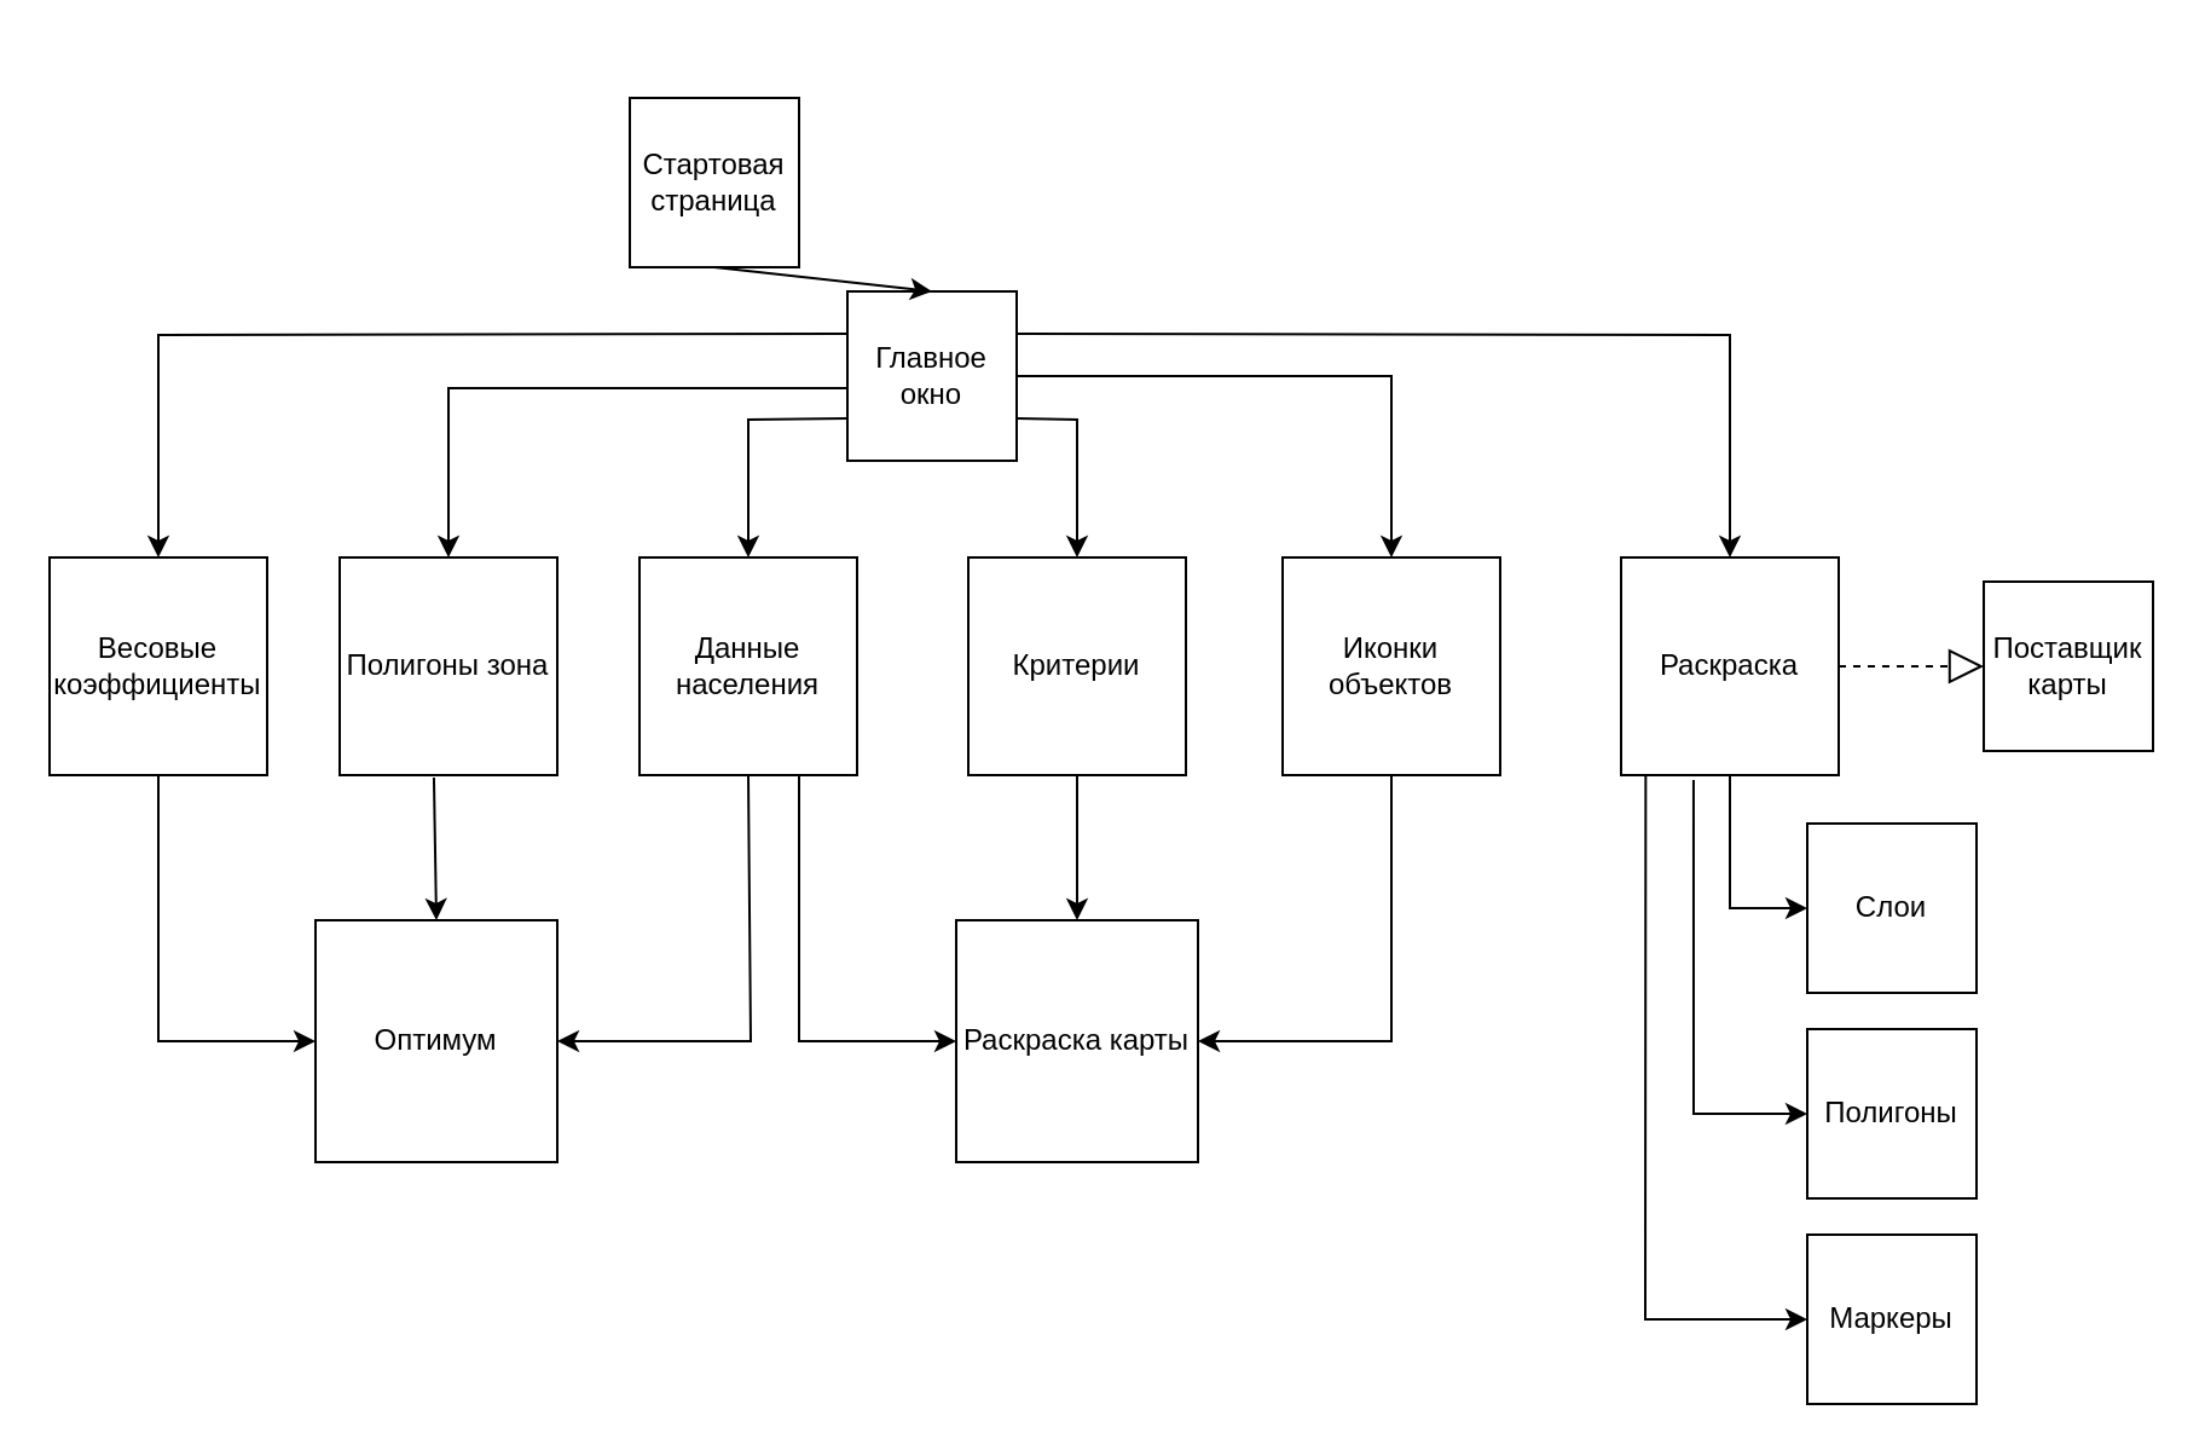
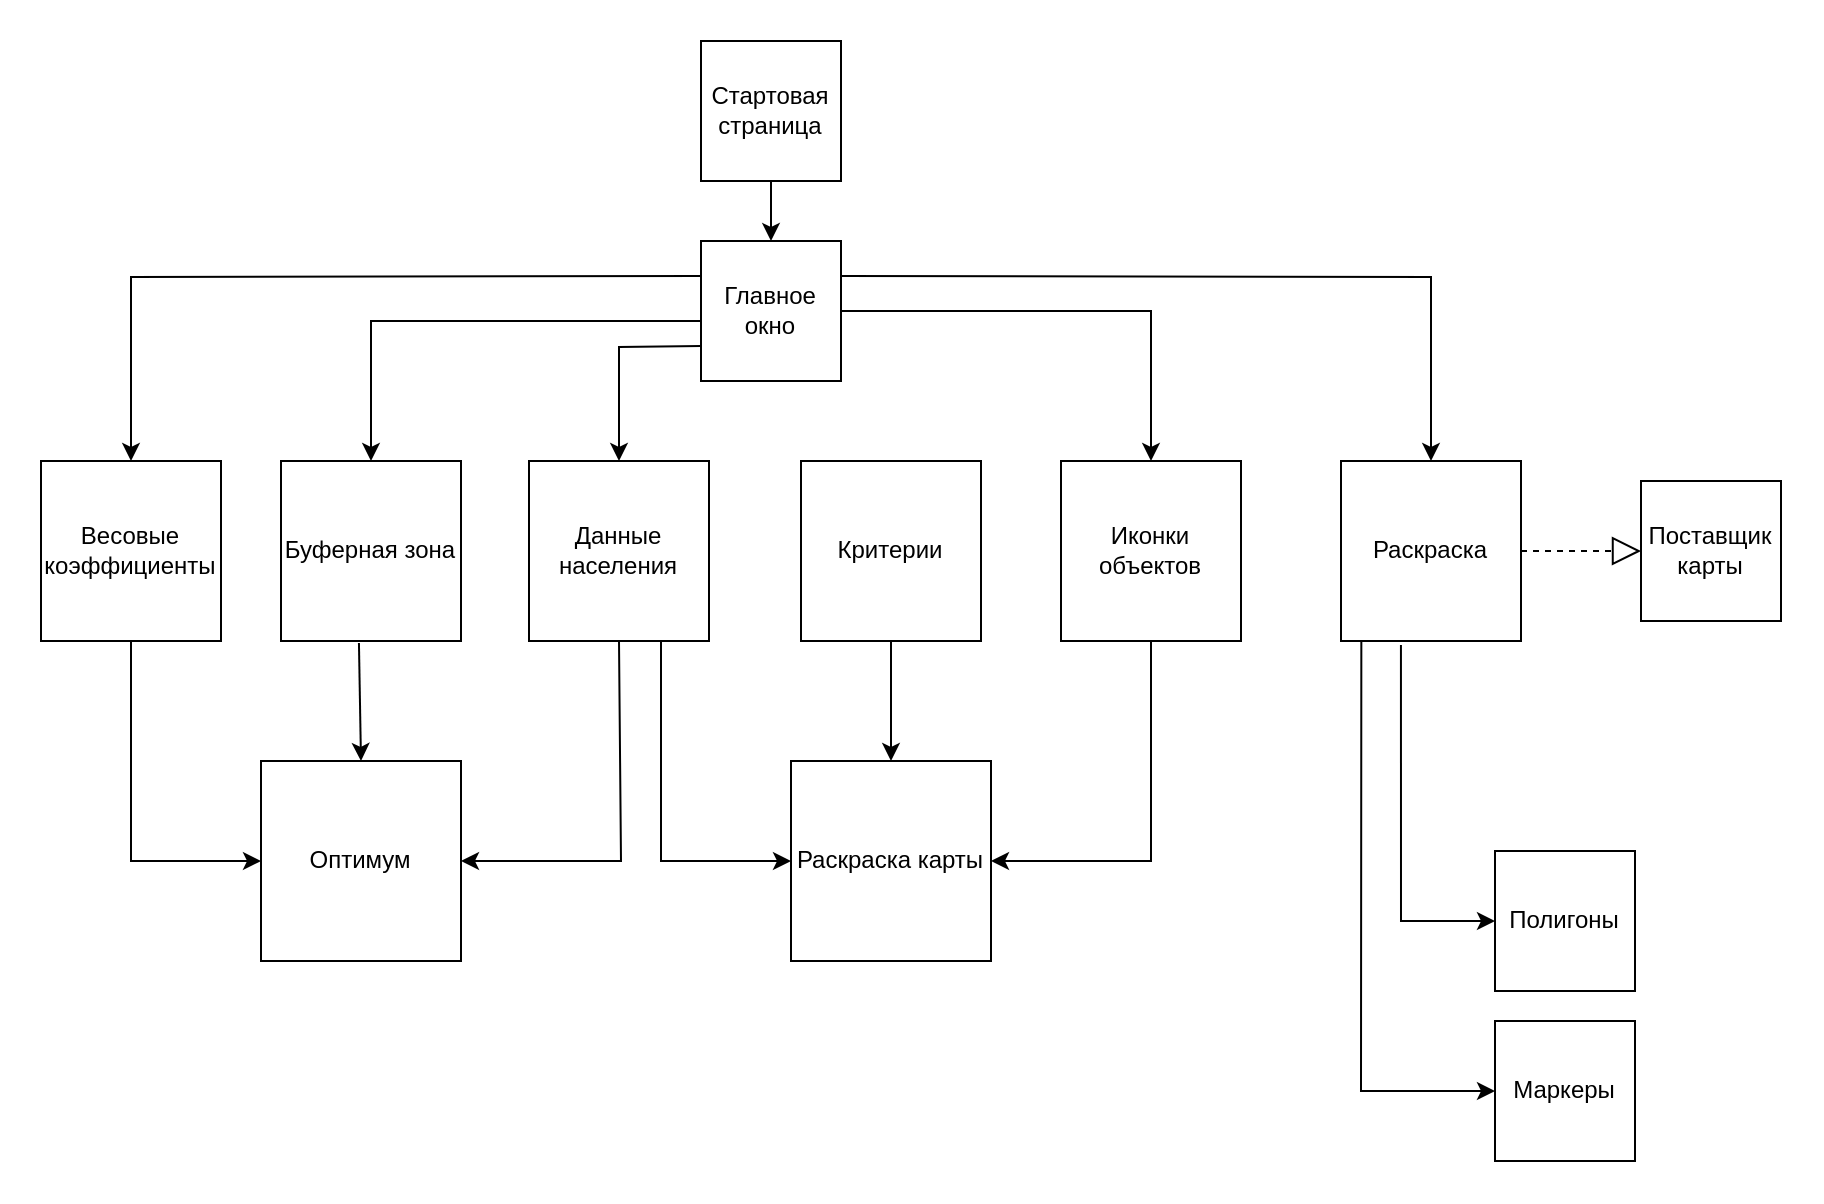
- <mxCell id="2" value="Стартовая страница" style="whiteSpace=wrap;html=1;aspect=fixed;" vertex="1" parent="1"><mxGeometry x="260" y="40" width="70" height="70" as="geometry" /></mxCell>
+ <mxCell id="2" value="Стартовая страница" style="whiteSpace=wrap;html=1;aspect=fixed;" vertex="1" parent="1"><mxGeometry x="350" y="20" width="70" height="70" as="geometry" /></mxCell>
- <mxCell id="26" value="" style="endArrow=classic;html=1;rounded=0;entryX=0.5;entryY=0;entryDx=0;entryDy=0;exitX=1;exitY=0.75;exitDx=0;exitDy=0;" edge="1" parent="1" source="3" target="5"><mxGeometry width="50" height="50" relative="1" as="geometry"><mxPoint x="460" y="270" as="sourcePoint" /><mxPoint x="510" y="220" as="targetPoint" /><Array as="points"><mxPoint x="445" y="173" /></Array></mxGeometry></mxCell>
- <mxCell id="7" value="Полигоны зона" style="whiteSpace=wrap;html=1;aspect=fixed;" vertex="1" parent="1"><mxGeometry x="140" y="230" width="90" height="90" as="geometry" /></mxCell>
+ <mxCell id="7" value="Буферная зона" style="whiteSpace=wrap;html=1;aspect=fixed;" vertex="1" parent="1"><mxGeometry x="140" y="230" width="90" height="90" as="geometry" /></mxCell>
- <mxCell id="30" value="" style="endArrow=classic;html=1;rounded=0;entryX=0;entryY=0.5;entryDx=0;entryDy=0;exitX=0.5;exitY=1;exitDx=0;exitDy=0;" edge="1" parent="1" source="17" target="18"><mxGeometry width="50" height="50" relative="1" as="geometry"><mxPoint x="640" y="510" as="sourcePoint" /><mxPoint x="690" y="460" as="targetPoint" /><Array as="points"><mxPoint x="715" y="375" /></Array></mxGeometry></mxCell>
- <mxCell id="18" value="Слои" style="whiteSpace=wrap;html=1;aspect=fixed;" vertex="1" parent="1"><mxGeometry x="747" y="340" width="70" height="70" as="geometry" /></mxCell>
